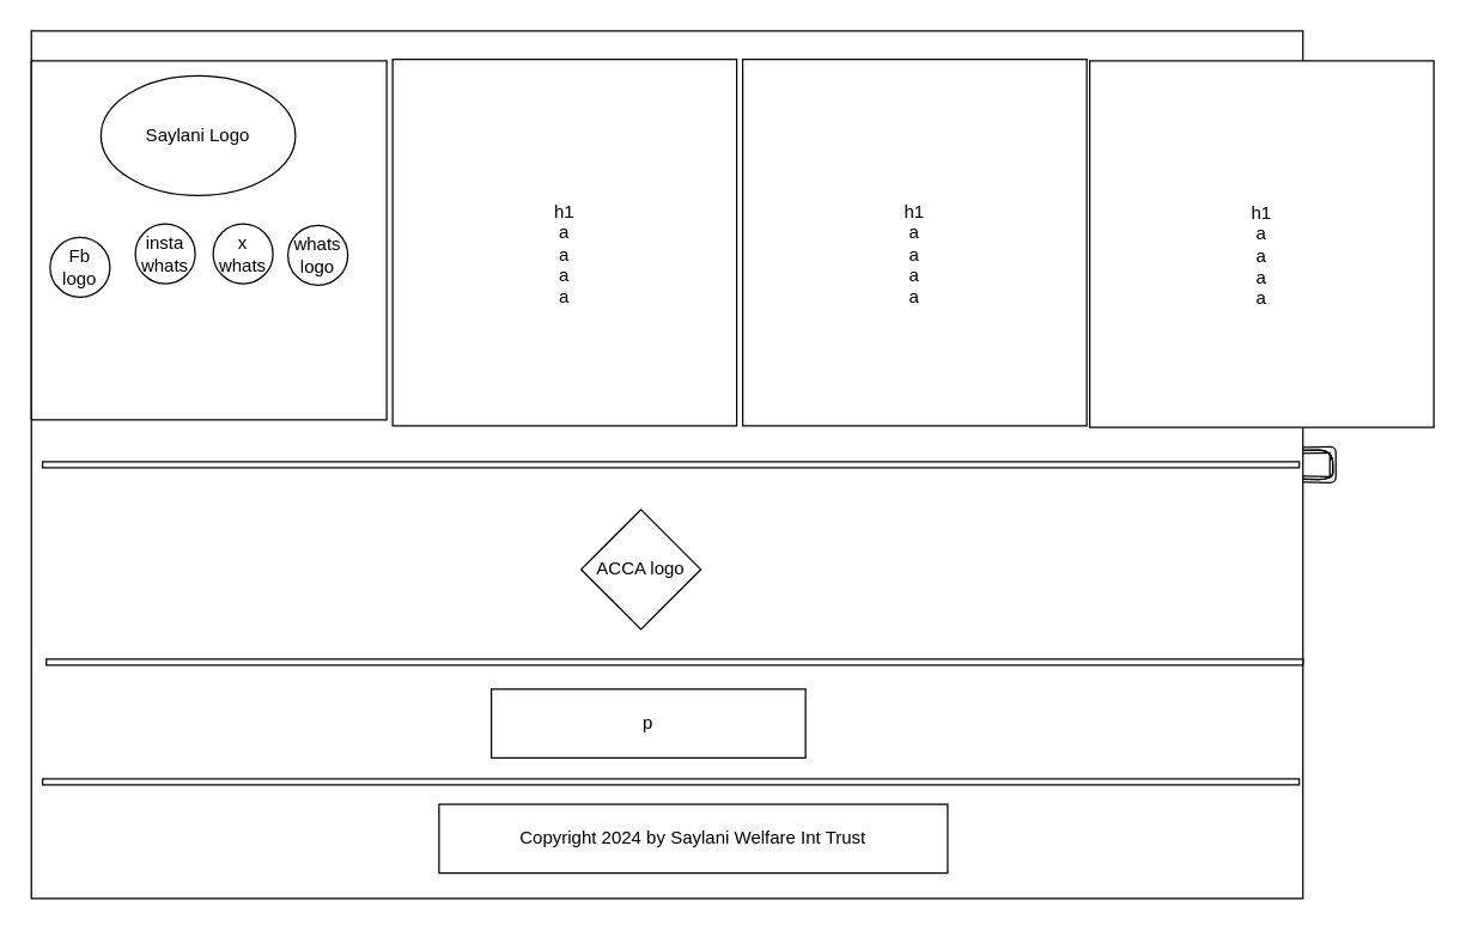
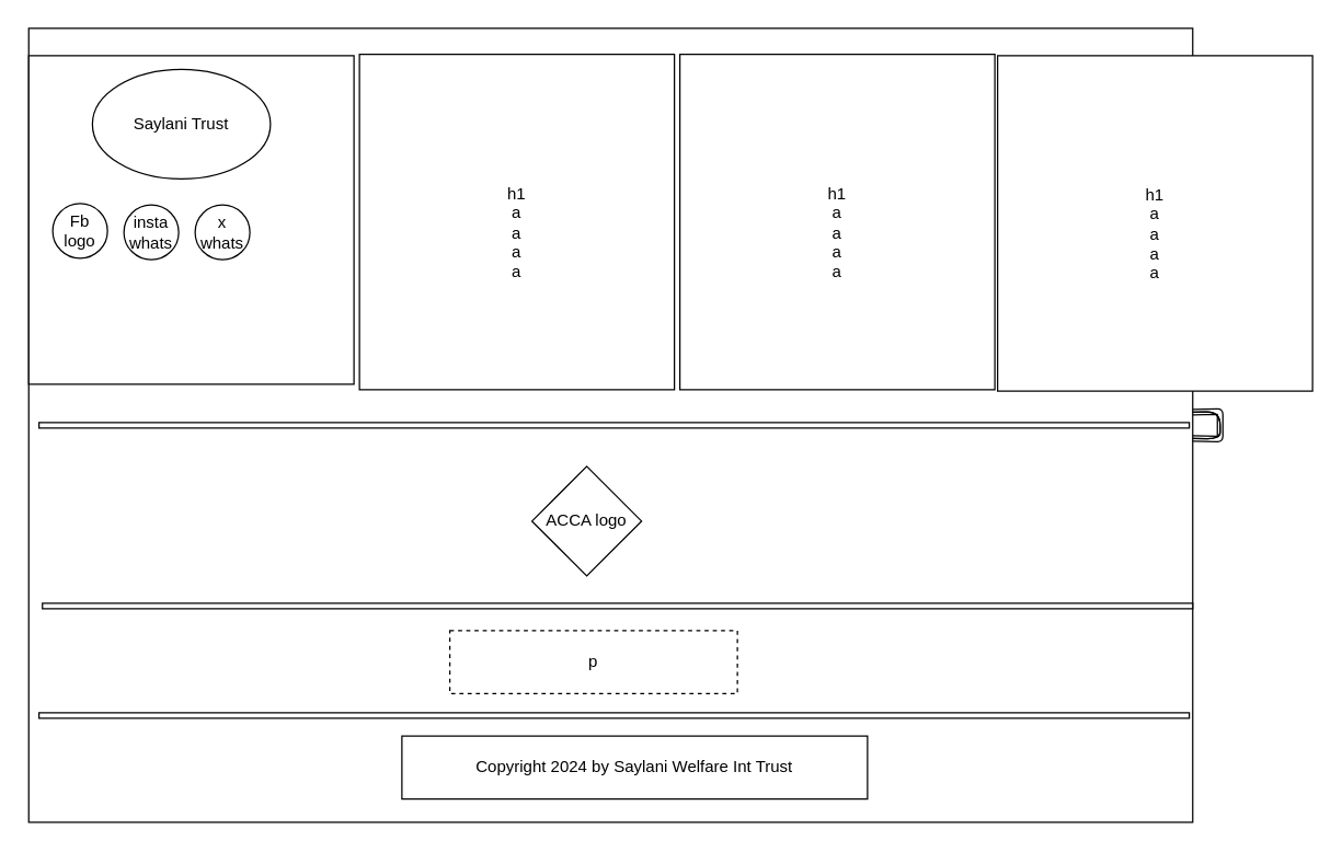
- <mxCell id="4" value="Saylani Logo" style="ellipse;whiteSpace=wrap;html=1;" parent="1" vertex="1"><mxGeometry x="67" y="50" width="130" height="80" as="geometry" /></mxCell>
+ <mxCell id="4" value="Saylani Trust" style="ellipse;whiteSpace=wrap;html=1;" parent="1" vertex="1"><mxGeometry x="67" y="50" width="130" height="80" as="geometry" /></mxCell>
- <mxCell id="8" value="whats&lt;br&gt;logo" style="ellipse;whiteSpace=wrap;html=1;aspect=fixed;fontFamily=Helvetica;" parent="1" vertex="1"><mxGeometry x="192" y="150" width="40" height="40" as="geometry" /></mxCell>
- <mxCell id="5" value="Fb logo" style="ellipse;whiteSpace=wrap;html=1;aspect=fixed;fontFamily=Helvetica;" parent="1" vertex="1"><mxGeometry x="33" y="158" width="40" height="40" as="geometry" /></mxCell>
+ <mxCell id="5" value="Fb logo" style="ellipse;whiteSpace=wrap;html=1;aspect=fixed;fontFamily=Helvetica;" parent="1" vertex="1"><mxGeometry x="38" y="148" width="40" height="40" as="geometry" /></mxCell>
- <mxCell id="18" value="p" style="rounded=0;whiteSpace=wrap;html=1;" vertex="1" parent="1"><mxGeometry x="328" y="460" width="210" height="46" as="geometry" /></mxCell>
+ <mxCell id="18" value="p" style="rounded=0;whiteSpace=wrap;html=1;dashed=1;" vertex="1" parent="1"><mxGeometry x="328" y="460" width="210" height="46" as="geometry" /></mxCell>
